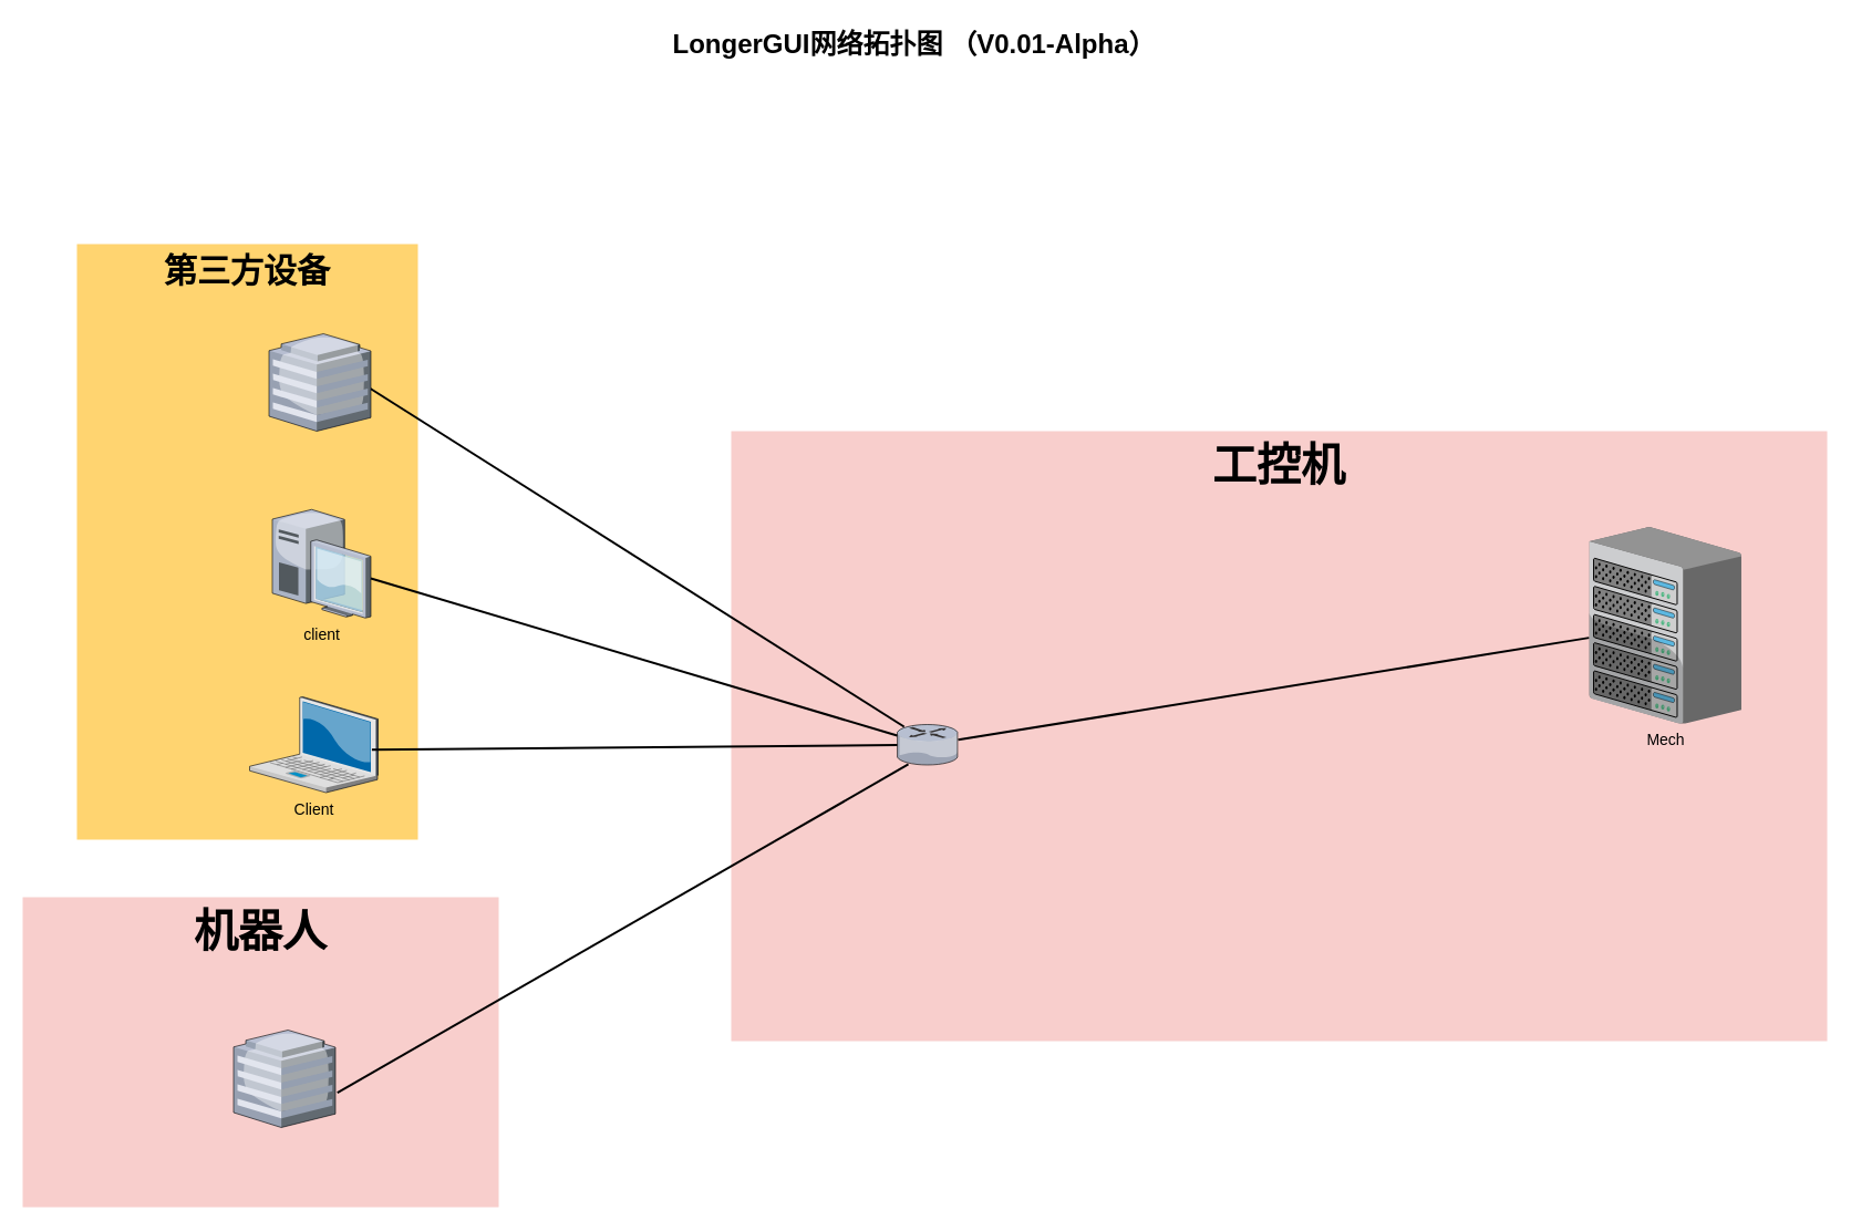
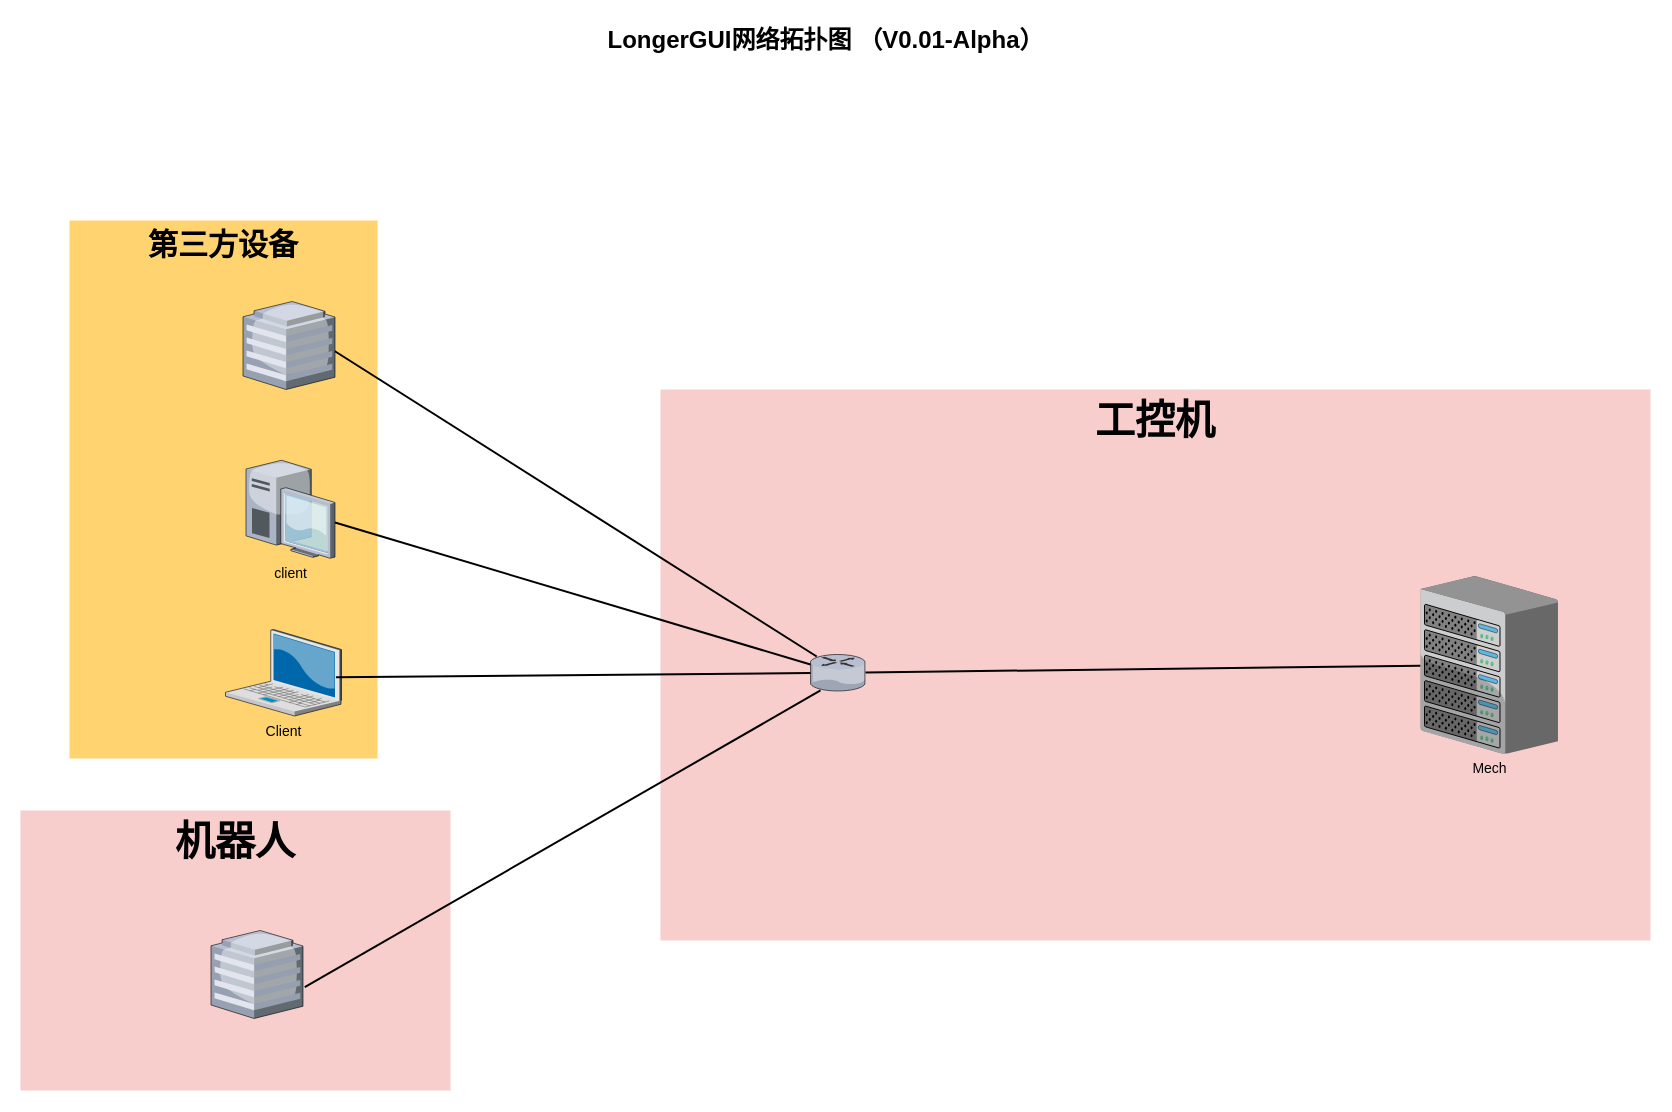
- <mxCell id="9" value="Mech" style="verticalLabelPosition=bottom;aspect=fixed;html=1;verticalAlign=top;strokeColor=none;shape=mxgraph.citrix.chassis;fillColor=#66B2FF;gradientColor=#0066CC;fontSize=14;" parent="1" vertex="1"><mxGeometry x="1435" y="475.75" width="137.5" height="177.5" as="geometry" /></mxCell>
+ <mxCell id="9" value="Mech" style="verticalLabelPosition=bottom;aspect=fixed;html=1;verticalAlign=top;strokeColor=none;shape=mxgraph.citrix.chassis;fillColor=#66B2FF;gradientColor=#0066CC;fontSize=14;" parent="1" vertex="1"><mxGeometry x="1420" y="575.75" width="137.5" height="177.5" as="geometry" /></mxCell>
